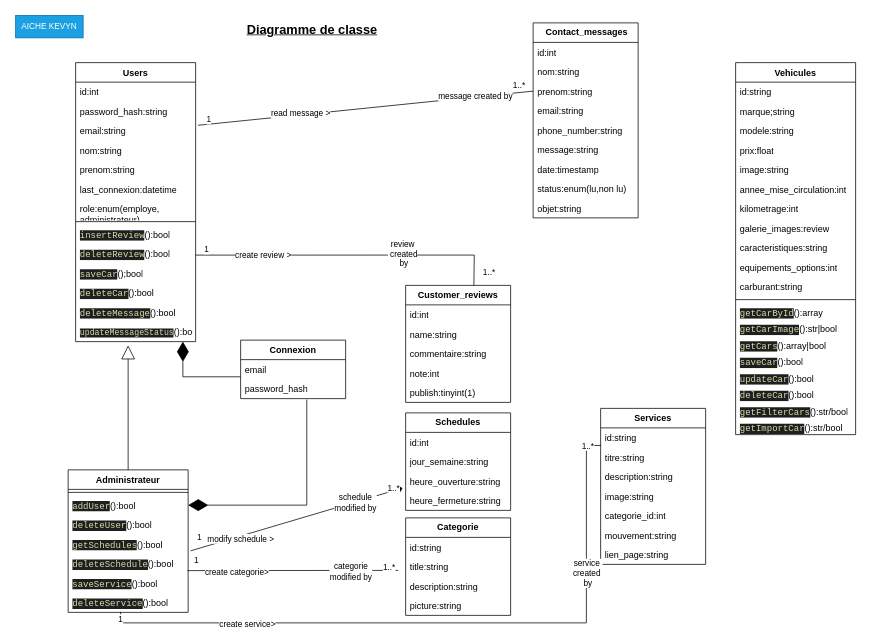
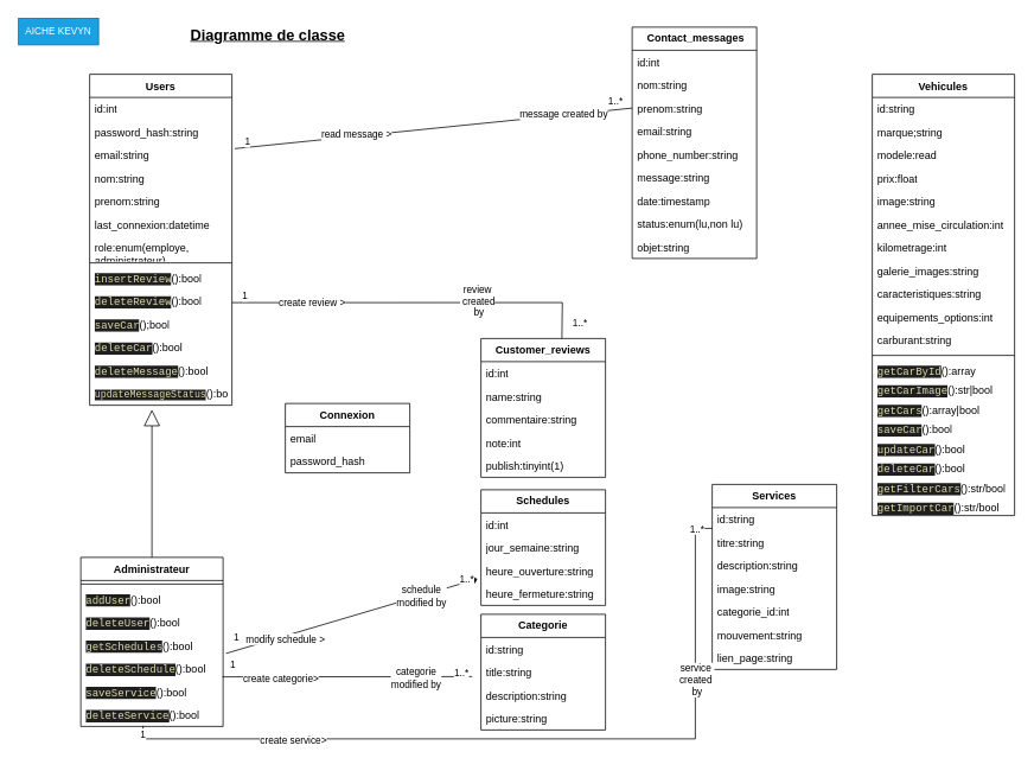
- <mxCell id="39" value="&lt;font style=&quot;font-size: 17px;&quot;&gt;&lt;u style=&quot;&quot;&gt;Diagramme de classe&lt;/u&gt;&lt;/font&gt;" style="text;align=center;fontStyle=1;verticalAlign=middle;spacingLeft=3;spacingRight=3;strokeColor=none;rotatable=0;points=[[0,0.5],[1,0.5]];portConstraint=eastwest;html=1;" parent="1" vertex="1"><mxGeometry x="245" y="20" width="340" height="40" as="geometry" /></mxCell>
+ <mxCell id="39" value="&lt;font style=&quot;font-size: 17px;&quot;&gt;&lt;u style=&quot;&quot;&gt;Diagramme de classe&lt;/u&gt;&lt;/font&gt;" style="text;align=center;fontStyle=1;verticalAlign=middle;spacingLeft=3;spacingRight=3;strokeColor=none;rotatable=0;points=[[0,0.5],[1,0.5]];portConstraint=eastwest;html=1;" parent="1" vertex="1"><mxGeometry x="130" width="340" height="40" as="geometry" y="20" /></mxCell>
- <mxCell id="64" value="modele:string" style="text;strokeColor=none;fillColor=none;align=left;verticalAlign=top;spacingLeft=4;spacingRight=4;overflow=hidden;rotatable=0;points=[[0,0.5],[1,0.5]];portConstraint=eastwest;whiteSpace=wrap;html=1;" parent="61" vertex="1"><mxGeometry y="78" width="160" height="26" as="geometry" /></mxCell>
+ <mxCell id="64" value="modele:read" style="text;strokeColor=none;fillColor=none;align=left;verticalAlign=top;spacingLeft=4;spacingRight=4;overflow=hidden;rotatable=0;points=[[0,0.5],[1,0.5]];portConstraint=eastwest;whiteSpace=wrap;html=1;" parent="61" vertex="1"><mxGeometry y="78" width="160" height="26" as="geometry" /></mxCell>
- <mxCell id="69" value="galerie_images:review" style="text;strokeColor=none;fillColor=none;align=left;verticalAlign=top;spacingLeft=4;spacingRight=4;overflow=hidden;rotatable=0;points=[[0,0.5],[1,0.5]];portConstraint=eastwest;whiteSpace=wrap;html=1;" parent="61" vertex="1"><mxGeometry y="208" width="160" height="26" as="geometry" /></mxCell>
+ <mxCell id="69" value="galerie_images:string" style="text;strokeColor=none;fillColor=none;align=left;verticalAlign=top;spacingLeft=4;spacingRight=4;overflow=hidden;rotatable=0;points=[[0,0.5],[1,0.5]];portConstraint=eastwest;whiteSpace=wrap;html=1;" parent="61" vertex="1"><mxGeometry y="208" width="160" height="26" as="geometry" /></mxCell>
- <mxCell id="85" value="" style="endArrow=diamondThin;endFill=1;endSize=24;html=1;rounded=0;exitX=-0.002;exitY=0.881;exitDx=0;exitDy=0;exitPerimeter=0;edgeStyle=orthogonalEdgeStyle;" parent="1" source="83" target="29" edge="1"><mxGeometry width="160" relative="1" as="geometry"><mxPoint x="316.64" y="500.29" as="sourcePoint" /><mxPoint x="245.12" y="389.996" as="targetPoint" /><Array as="points"><mxPoint x="243" y="502" /></Array></mxGeometry></mxCell>
- <mxCell id="86" value="" style="endArrow=diamondThin;endFill=1;endSize=24;html=1;rounded=0;entryX=1;entryY=0.5;entryDx=0;entryDy=0;edgeStyle=orthogonalEdgeStyle;exitX=0.63;exitY=1.049;exitDx=0;exitDy=0;exitPerimeter=0;" parent="1" source="84" target="32" edge="1"><mxGeometry width="160" relative="1" as="geometry"><mxPoint x="403" y="540" as="sourcePoint" /><mxPoint x="351.5" y="560" as="targetPoint" /><Array as="points"><mxPoint x="408" y="673" /></Array></mxGeometry></mxCell>
